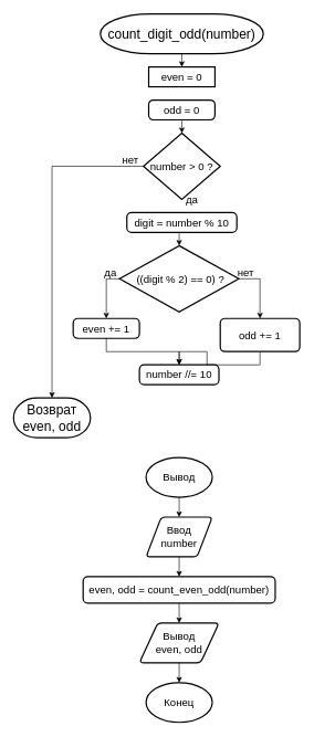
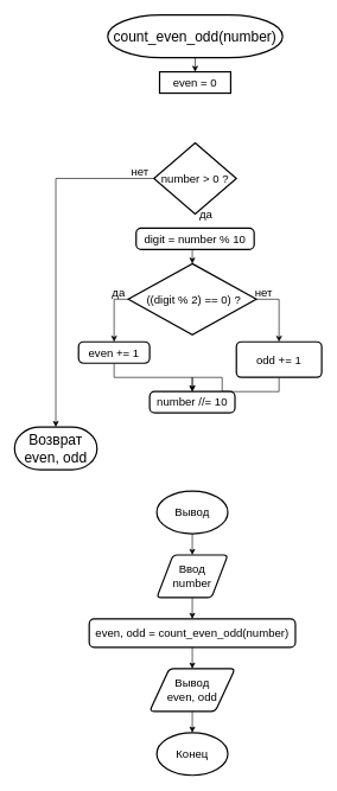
- <mxCell id="3" value="&lt;font style=&quot;font-size: 20px&quot;&gt;count_digit_odd(number)&lt;/font&gt;" style="strokeWidth=2;html=1;shape=mxgraph.flowchart.terminator;whiteSpace=wrap;" parent="1" vertex="1"><mxGeometry x="151" y="20" width="246" height="60" as="geometry" /></mxCell>
+ <mxCell id="3" value="&lt;font style=&quot;font-size: 20px&quot;&gt;count_even_odd(number)&lt;/font&gt;" style="strokeWidth=2;html=1;shape=mxgraph.flowchart.terminator;whiteSpace=wrap;" parent="1" vertex="1"><mxGeometry x="151" y="20" width="246" height="60" as="geometry" /></mxCell>
- <mxCell id="7" value="odd = 0" style="rounded=1;whiteSpace=wrap;html=1;absoluteArcSize=1;arcSize=14;strokeWidth=2;fontSize=16;" parent="1" vertex="1"><mxGeometry x="224" y="150" width="100" height="30" as="geometry" /></mxCell>
- <mxCell id="6" style="edgeStyle=orthogonalEdgeStyle;rounded=0;orthogonalLoop=1;jettySize=auto;html=1;exitX=0.5;exitY=1;exitDx=0;exitDy=0;entryX=0.5;entryY=0;entryDx=0;entryDy=0;entryPerimeter=0;fontSize=16;" parent="1" source="7" target="9" edge="1"><mxGeometry relative="1" as="geometry" /></mxCell>
